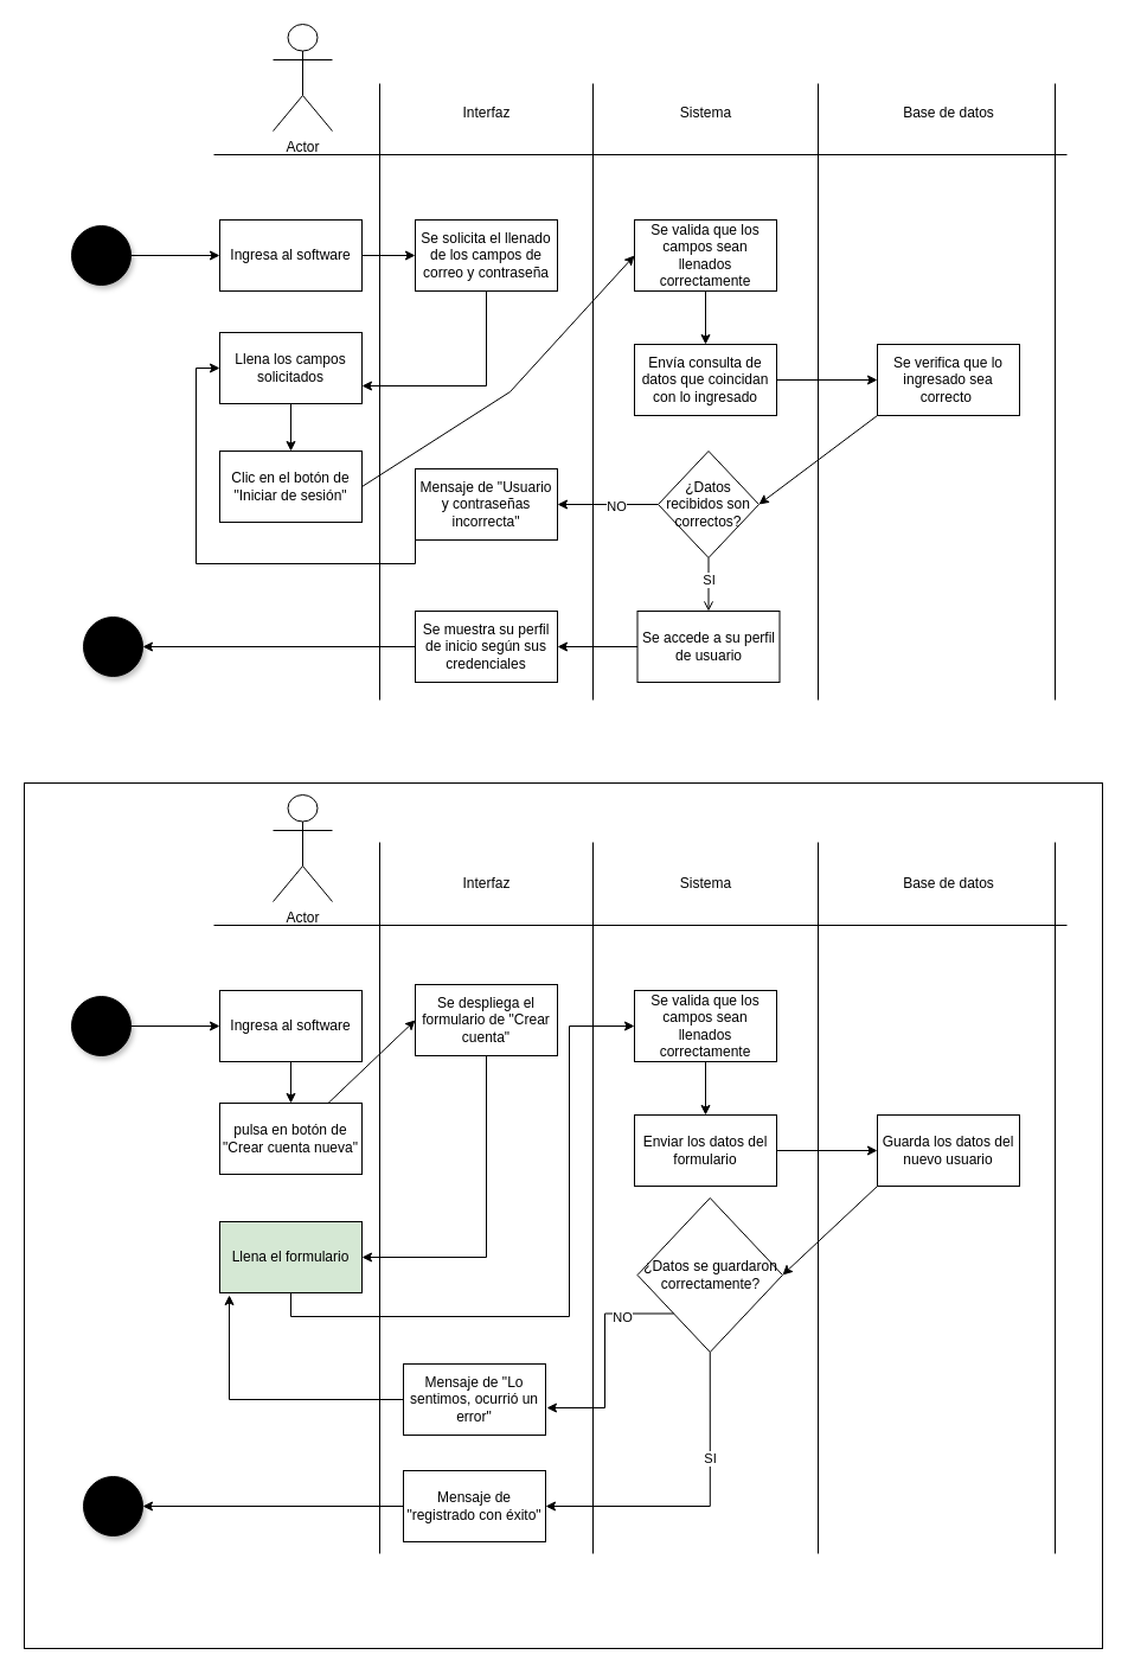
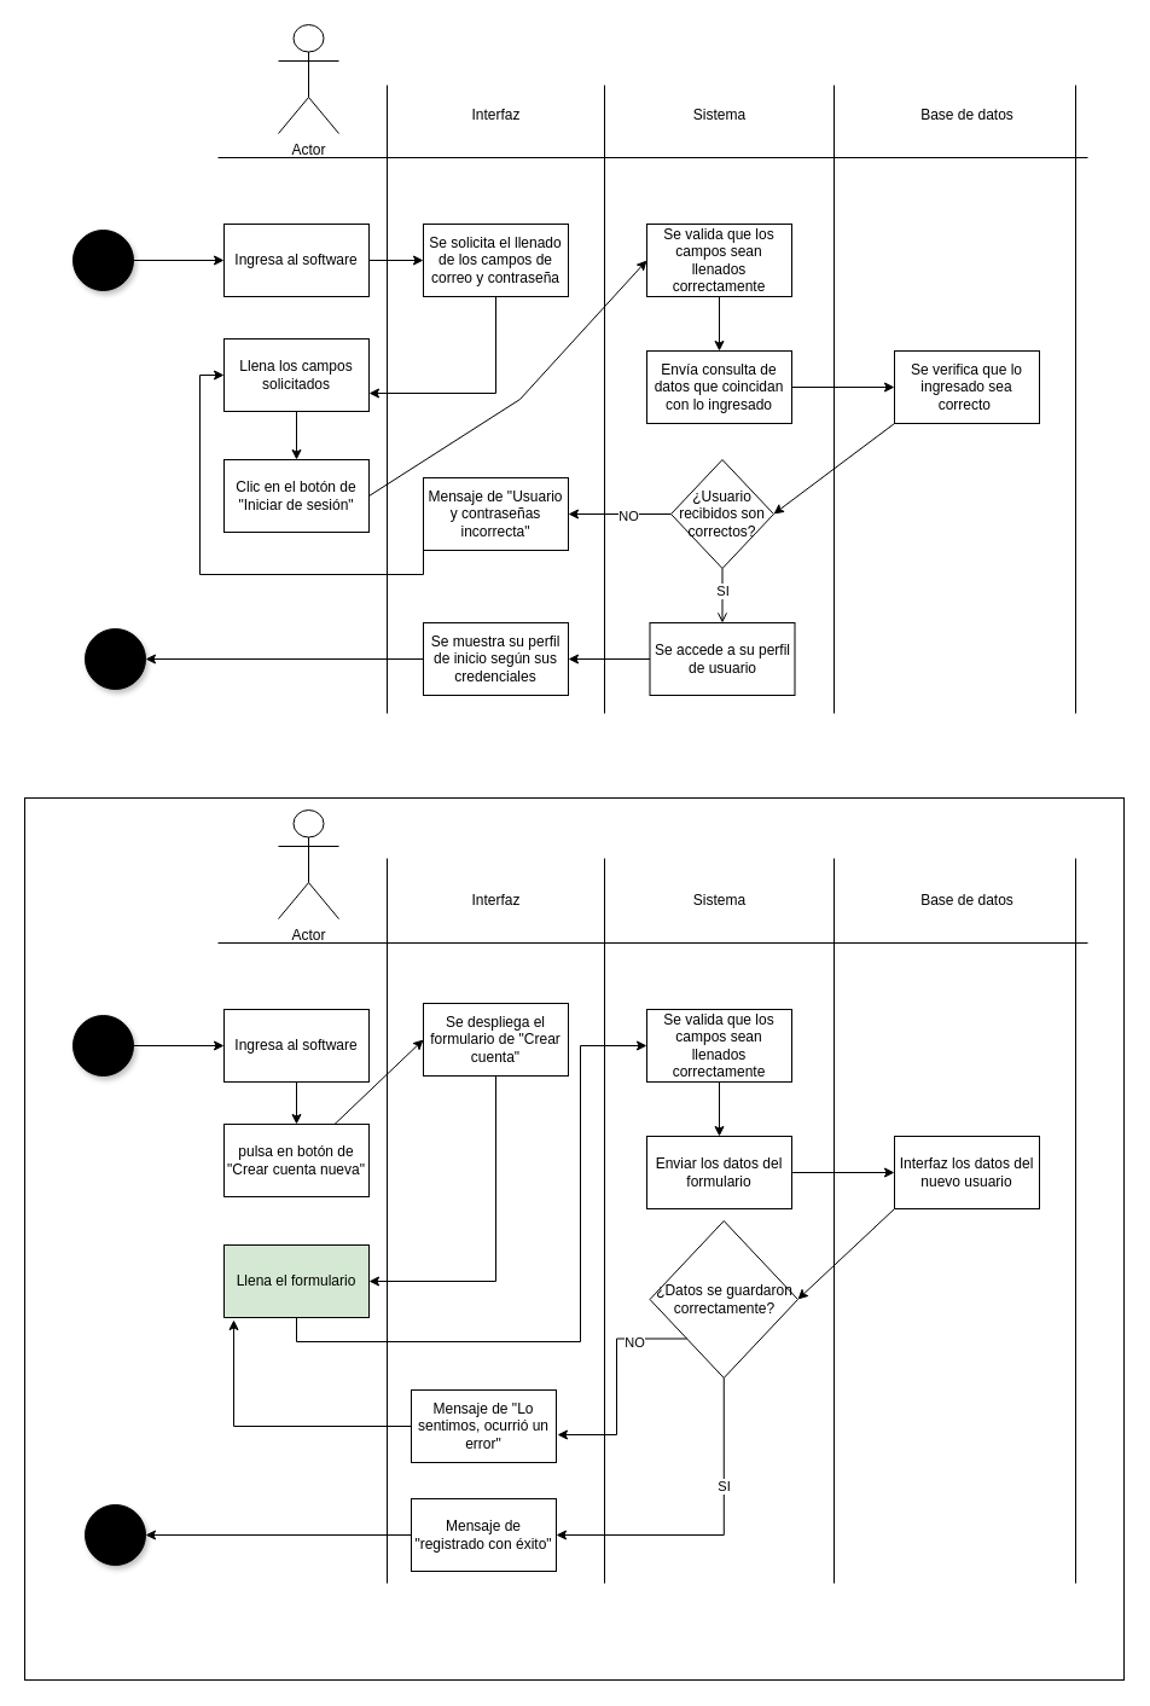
- <mxCell id="33" value="¿Datos recibidos son correctos?" style="rhombus;whiteSpace=wrap;html=1;" vertex="1" parent="1"><mxGeometry x="555" y="380" width="85" height="90" as="geometry" /></mxCell>
+ <mxCell id="33" value="¿Usuario recibidos son correctos?" style="rhombus;whiteSpace=wrap;html=1;" vertex="1" parent="1"><mxGeometry x="555" y="380" width="85" height="90" as="geometry" /></mxCell>
- <mxCell id="61" value="Guarda los datos del nuevo usuario" style="rounded=0;whiteSpace=wrap;html=1;" vertex="1" parent="1"><mxGeometry x="740" y="940" width="120" height="60" as="geometry" /></mxCell>
+ <mxCell id="61" value="Interfaz los datos del nuevo usuario" style="rounded=0;whiteSpace=wrap;html=1;" vertex="1" parent="1"><mxGeometry x="740" y="940" width="120" height="60" as="geometry" /></mxCell>
